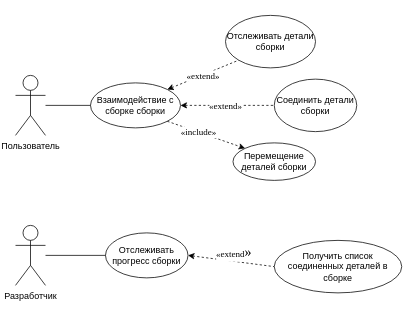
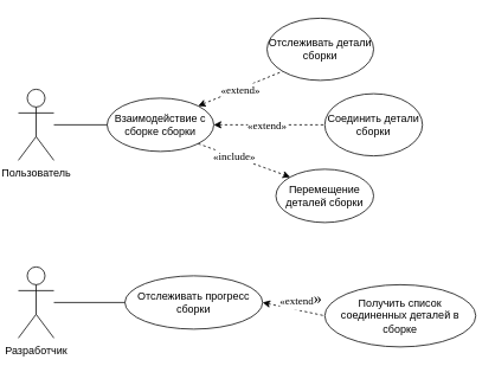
- <mxCell id="8" value="Перемещение деталей сборки" style="ellipse;whiteSpace=wrap;html=1;" vertex="1" parent="1"><mxGeometry x="310" y="190" width="110" height="50" as="geometry" /></mxCell>
+ <mxCell id="8" value="Перемещение деталей сборки" style="ellipse;whiteSpace=wrap;html=1;" vertex="1" parent="1"><mxGeometry x="310" y="190" width="110" height="60" as="geometry" /></mxCell>
- <mxCell id="9" value="Отслеживать прогресс сборки" style="ellipse;whiteSpace=wrap;html=1;" vertex="1" parent="1"><mxGeometry x="140" y="310" width="110" height="60" as="geometry" /></mxCell>
+ <mxCell id="9" value="Отслеживать прогресс сборки" style="ellipse;whiteSpace=wrap;html=1;" vertex="1" parent="1"><mxGeometry x="140" y="310" width="155" height="60" as="geometry" /></mxCell>
